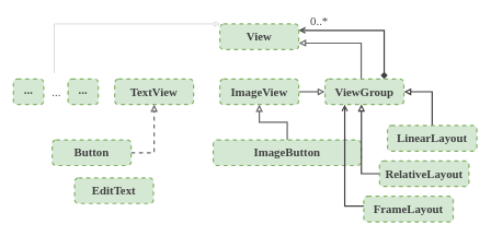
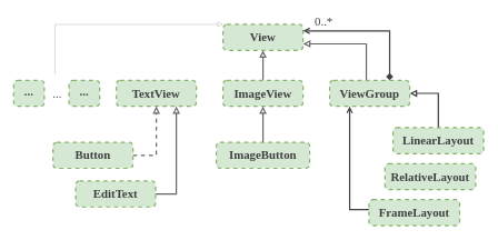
- <mxCell id="5" style="edgeStyle=orthogonalEdgeStyle;rounded=0;orthogonalLoop=1;jettySize=auto;html=1;endArrow=block;endFill=0;strokeColor=#666666;strokeWidth=2;fontFamily=robot;fontSource=https%3A%2F%2Ffonts.googleapis.com%2Fcss%3Ffamily%3Drobot;fontSize=18;fontColor=#404040;" edge="1" parent="1" source="6" target="9"><mxGeometry relative="1" as="geometry" /></mxCell>
+ <mxCell id="5" style="edgeStyle=orthogonalEdgeStyle;rounded=0;orthogonalLoop=1;jettySize=auto;html=1;entryX=0.5;entryY=1;entryDx=0;entryDy=0;endArrow=block;endFill=0;strokeColor=#666666;strokeWidth=2;fontFamily=robot;fontSource=https%3A%2F%2Ffonts.googleapis.com%2Fcss%3Ffamily%3Drobot;fontSize=18;fontColor=#404040;" edge="1" parent="1" source="6" target="3"><mxGeometry relative="1" as="geometry" /></mxCell>
- <mxCell id="21" style="edgeStyle=orthogonalEdgeStyle;rounded=0;orthogonalLoop=1;jettySize=auto;html=1;entryX=0.461;entryY=0.987;entryDx=0;entryDy=0;entryPerimeter=0;startArrow=none;startFill=0;endArrow=block;endFill=0;strokeColor=#404040;strokeWidth=2;fontFamily=robot;fontSource=https%3A%2F%2Ffonts.googleapis.com%2Fcss%3Ffamily%3Drobot;fontSize=18;fontColor=#404040;" edge="1" parent="1" source="22" target="9"><mxGeometry relative="1" as="geometry"><Array as="points"><mxPoint x="549" y="265" /></Array></mxGeometry></mxCell>
- <mxCell id="13" value="ImageButton" style="rounded=1;whiteSpace=wrap;html=1;fillColor=#d5e8d4;strokeColor=#82b366;fontSize=18;fontStyle=1;fontFamily=robot;fontSource=https%3A%2F%2Ffonts.googleapis.com%2Fcss%3Ffamily%3Drobot;fontColor=#404040;strokeWidth=2;dashed=1;" vertex="1" parent="1"><mxGeometry x="324" y="213" width="225" height="39" as="geometry" /></mxCell>
+ <mxCell id="13" value="ImageButton" style="rounded=1;whiteSpace=wrap;html=1;fillColor=#d5e8d4;strokeColor=#82b366;fontSize=18;fontStyle=1;fontFamily=robot;fontSource=https%3A%2F%2Ffonts.googleapis.com%2Fcss%3Ffamily%3Drobot;fontColor=#404040;strokeWidth=2;dashed=1;" vertex="1" parent="1"><mxGeometry x="324" y="213" width="140" height="39" as="geometry" /></mxCell>
+ <mxCell id="16" style="edgeStyle=orthogonalEdgeStyle;rounded=0;orthogonalLoop=1;jettySize=auto;html=1;entryX=0.75;entryY=1;entryDx=0;entryDy=0;endArrow=block;endFill=0;strokeColor=#666666;strokeWidth=2;fontFamily=robot;fontSource=https%3A%2F%2Ffonts.googleapis.com%2Fcss%3Ffamily%3Drobot;fontSize=18;fontColor=#404040;" edge="1" parent="1" source="17" target="4"><mxGeometry relative="1" as="geometry"><Array as="points"><mxPoint x="264" y="291" /></Array></mxGeometry></mxCell>
